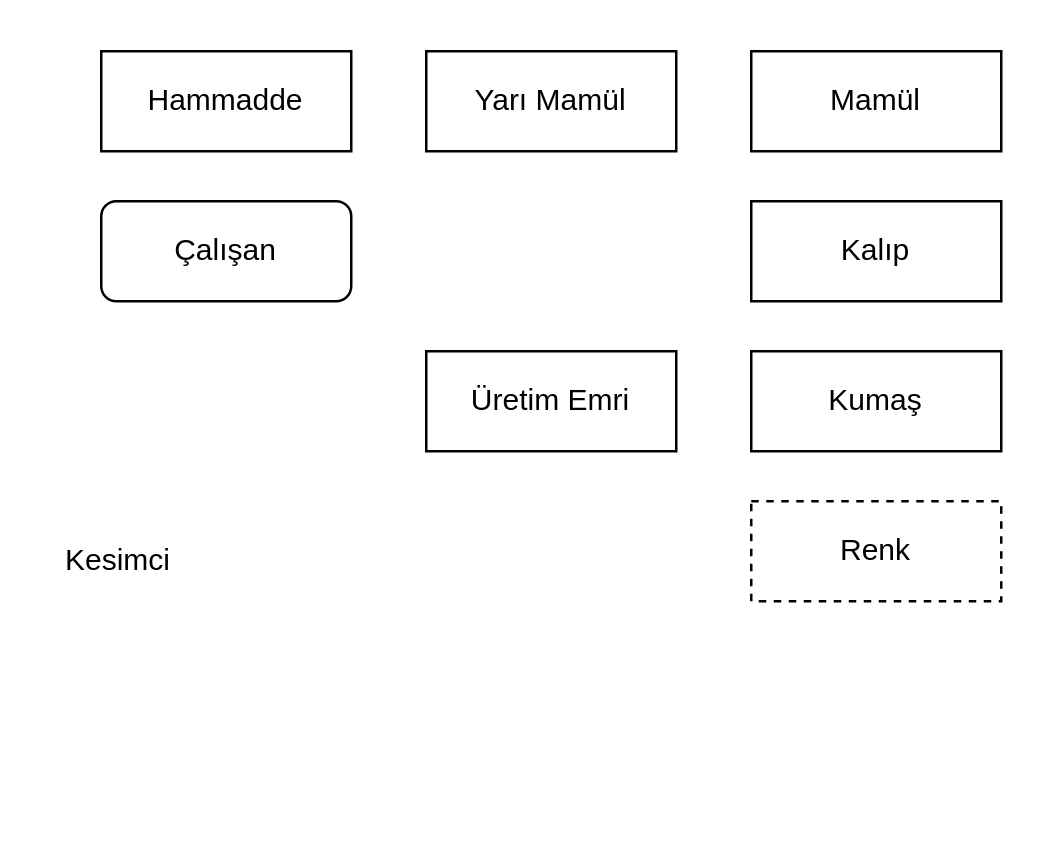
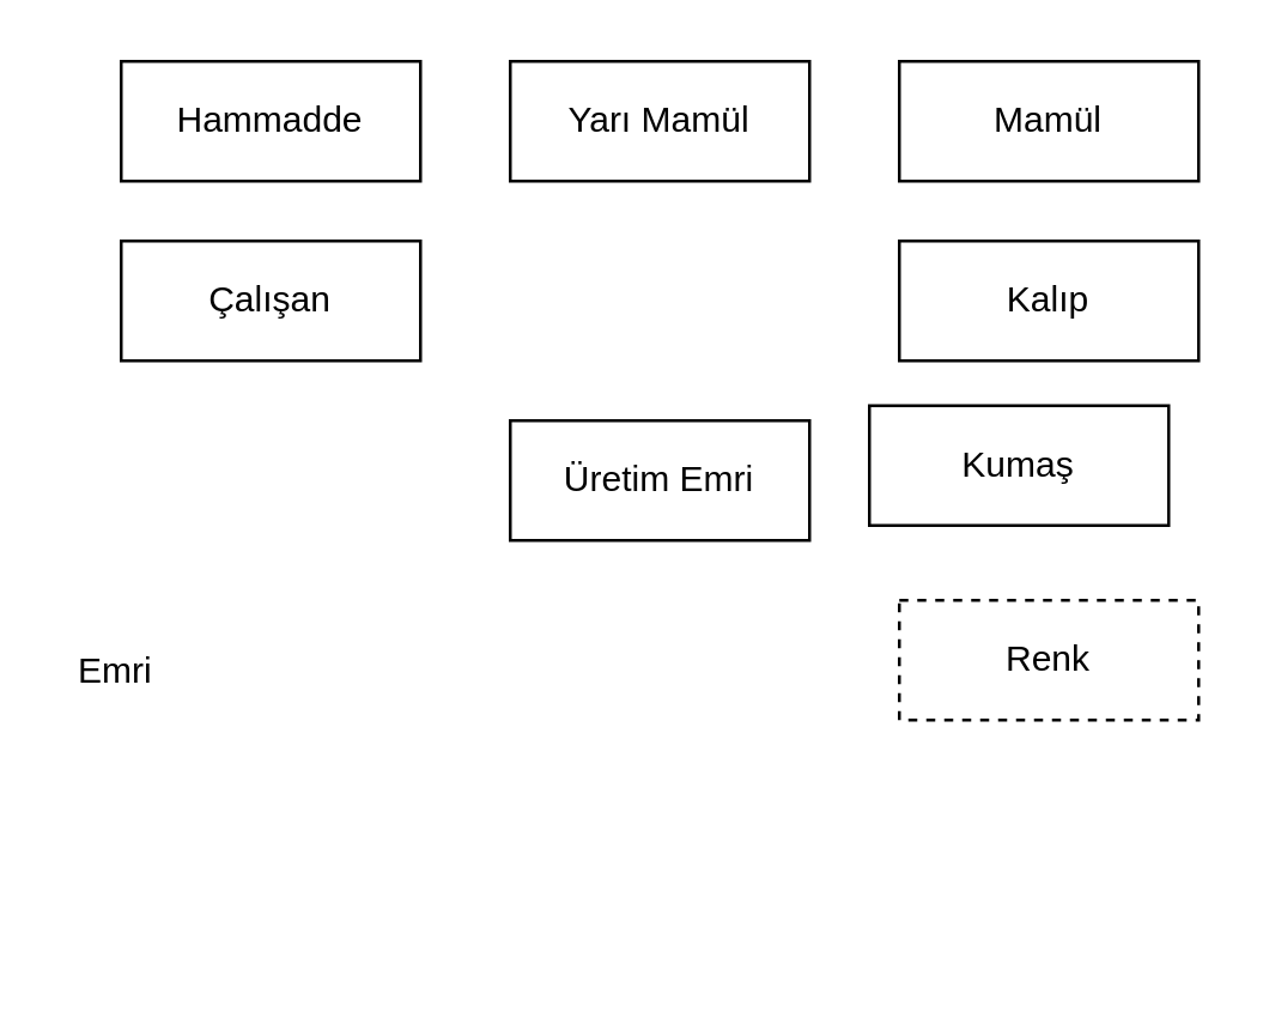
- <mxCell id="5" value="Çalışan" style="whiteSpace=wrap;html=1;align=center;rounded=1;" vertex="1" parent="1"><mxGeometry x="40" y="80" width="100" height="40" as="geometry" /></mxCell>
+ <mxCell id="5" value="Çalışan" style="whiteSpace=wrap;html=1;align=center;" vertex="1" parent="1"><mxGeometry x="40" y="80" width="100" height="40" as="geometry" /></mxCell>
- <mxCell id="9" value="&lt;div align=&quot;center&quot;&gt;Kumaş&lt;/div&gt;" style="whiteSpace=wrap;html=1;align=center;" vertex="1" parent="1"><mxGeometry x="300" y="140" width="100" height="40" as="geometry" /></mxCell>
+ <mxCell id="9" value="&lt;div align=&quot;center&quot;&gt;Kumaş&lt;/div&gt;" style="whiteSpace=wrap;html=1;align=center;" vertex="1" parent="1"><mxGeometry x="290" y="135" width="100" height="40" as="geometry" /></mxCell>
- <mxCell id="8" value="Kesimci&#10;" style="text;strokeColor=none;fillColor=none;spacingLeft=4;spacingRight=4;overflow=hidden;rotatable=0;points=[[0,0.5],[1,0.5]];portConstraint=eastwest;fontSize=12;" vertex="1" parent="1"><mxGeometry x="20" y="210" width="60" height="110" as="geometry" /></mxCell>
+ <mxCell id="8" value="Emri&#10;" style="text;strokeColor=none;fillColor=none;spacingLeft=4;spacingRight=4;overflow=hidden;rotatable=0;points=[[0,0.5],[1,0.5]];portConstraint=eastwest;fontSize=12;" vertex="1" parent="1"><mxGeometry x="20" y="210" width="60" height="110" as="geometry" /></mxCell>
